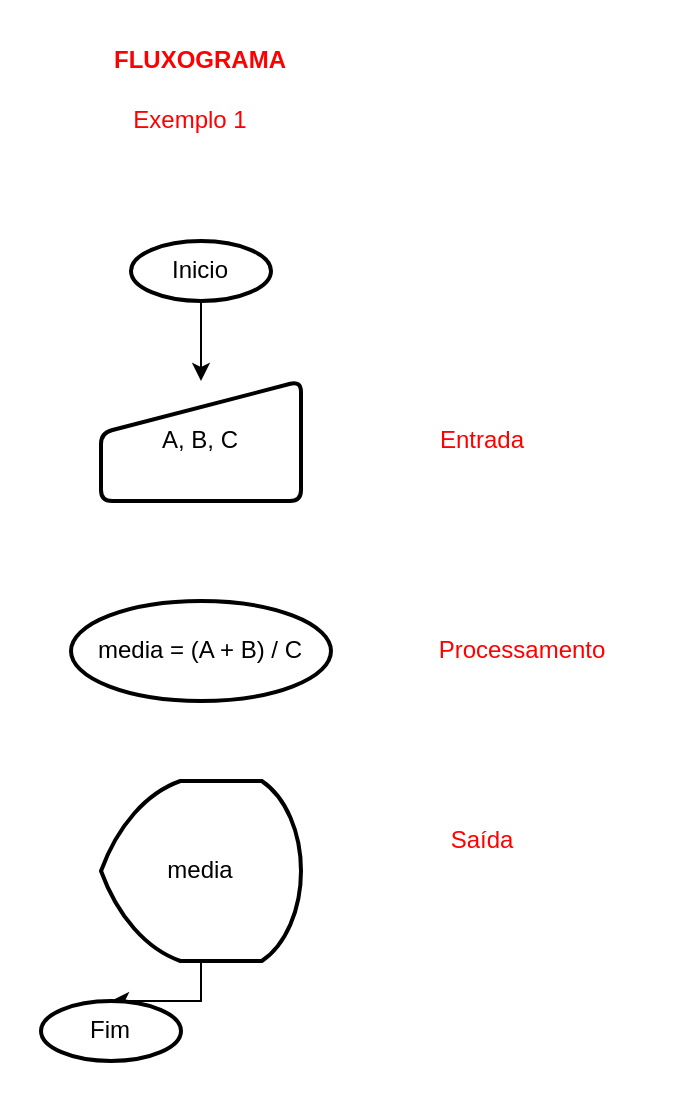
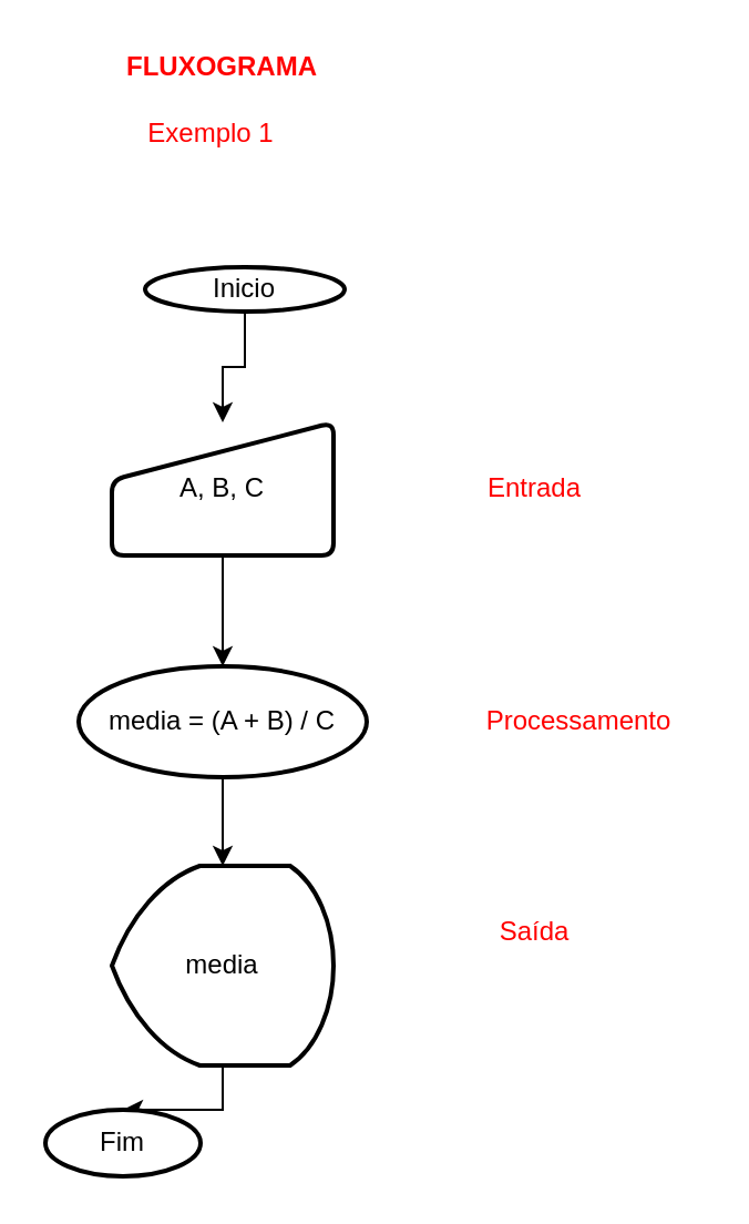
- <mxCell id="3" value="Inicio" style="strokeWidth=2;html=1;shape=mxgraph.flowchart.start_1;whiteSpace=wrap;" vertex="1" parent="1"><mxGeometry x="65" y="120" width="70" height="30" as="geometry" /></mxCell>
+ <mxCell id="3" value="Inicio" style="strokeWidth=2;html=1;shape=mxgraph.flowchart.start_1;whiteSpace=wrap;" vertex="1" parent="1"><mxGeometry x="65" y="120" width="90" height="20" as="geometry" /></mxCell>
+ <mxCell id="4" style="edgeStyle=orthogonalEdgeStyle;rounded=0;orthogonalLoop=1;jettySize=auto;html=1;exitX=0.5;exitY=1;exitDx=0;exitDy=0;" edge="1" parent="1" source="5" target="7"><mxGeometry relative="1" as="geometry" /></mxCell>
+ <mxCell id="6" style="edgeStyle=orthogonalEdgeStyle;rounded=0;orthogonalLoop=1;jettySize=auto;html=1;exitX=0.5;exitY=1;exitDx=0;exitDy=0;entryX=0.5;entryY=0;entryDx=0;entryDy=0;entryPerimeter=0;" edge="1" parent="1" source="7" target="9"><mxGeometry relative="1" as="geometry" /></mxCell>
